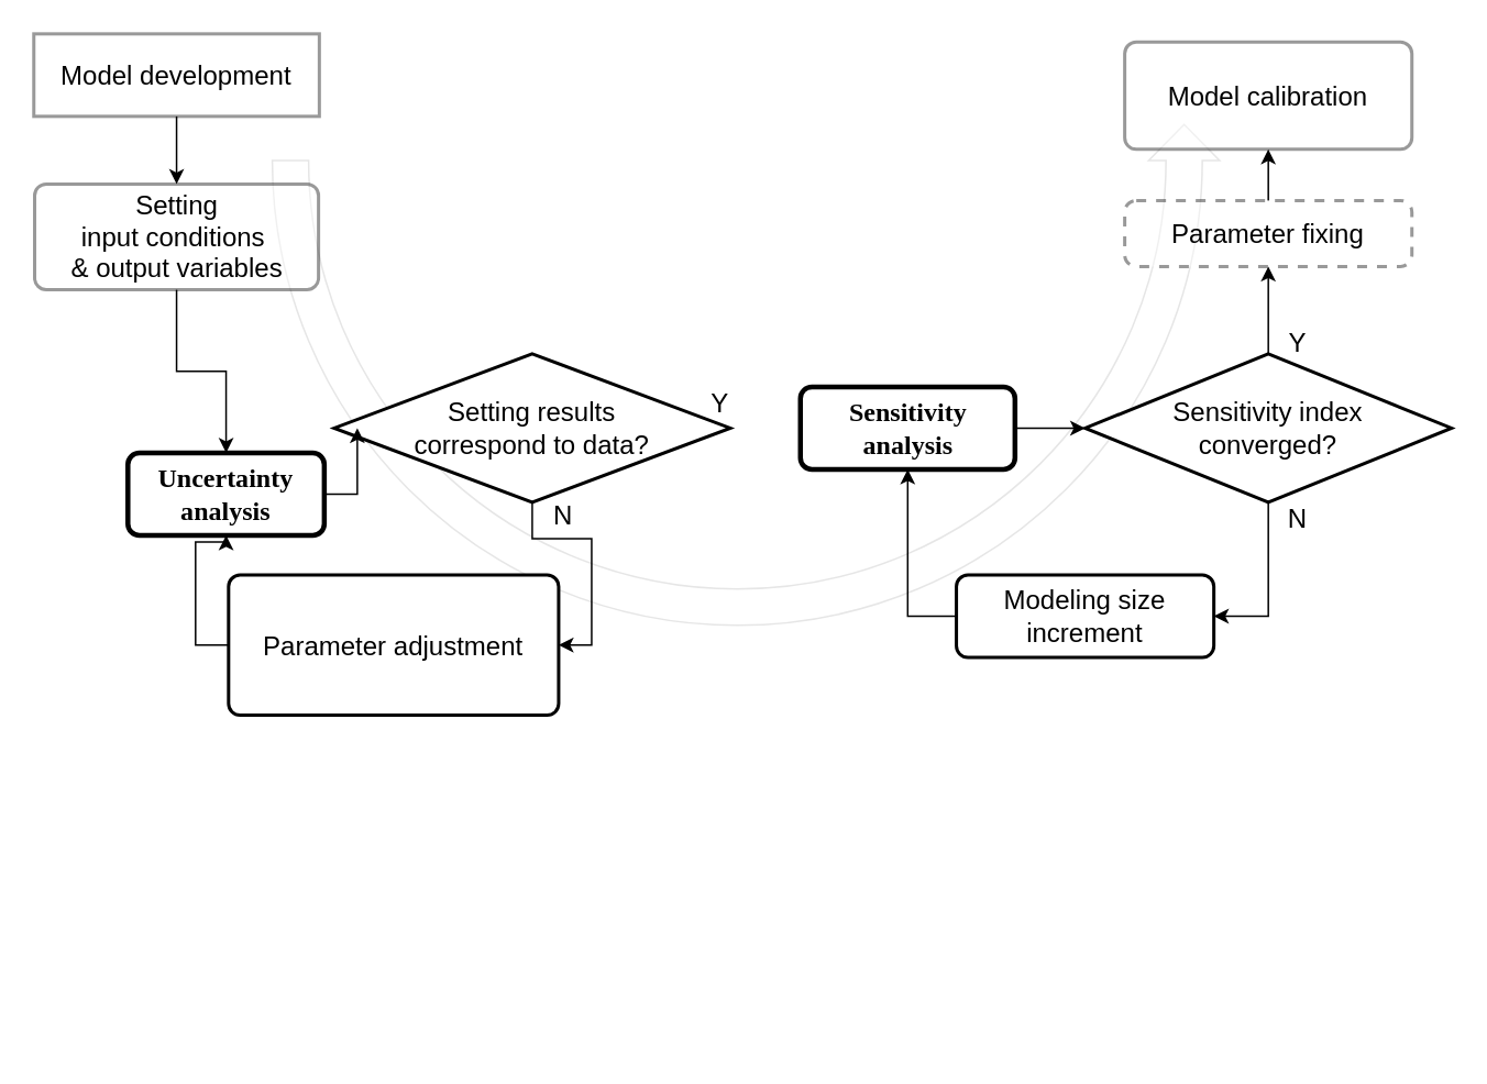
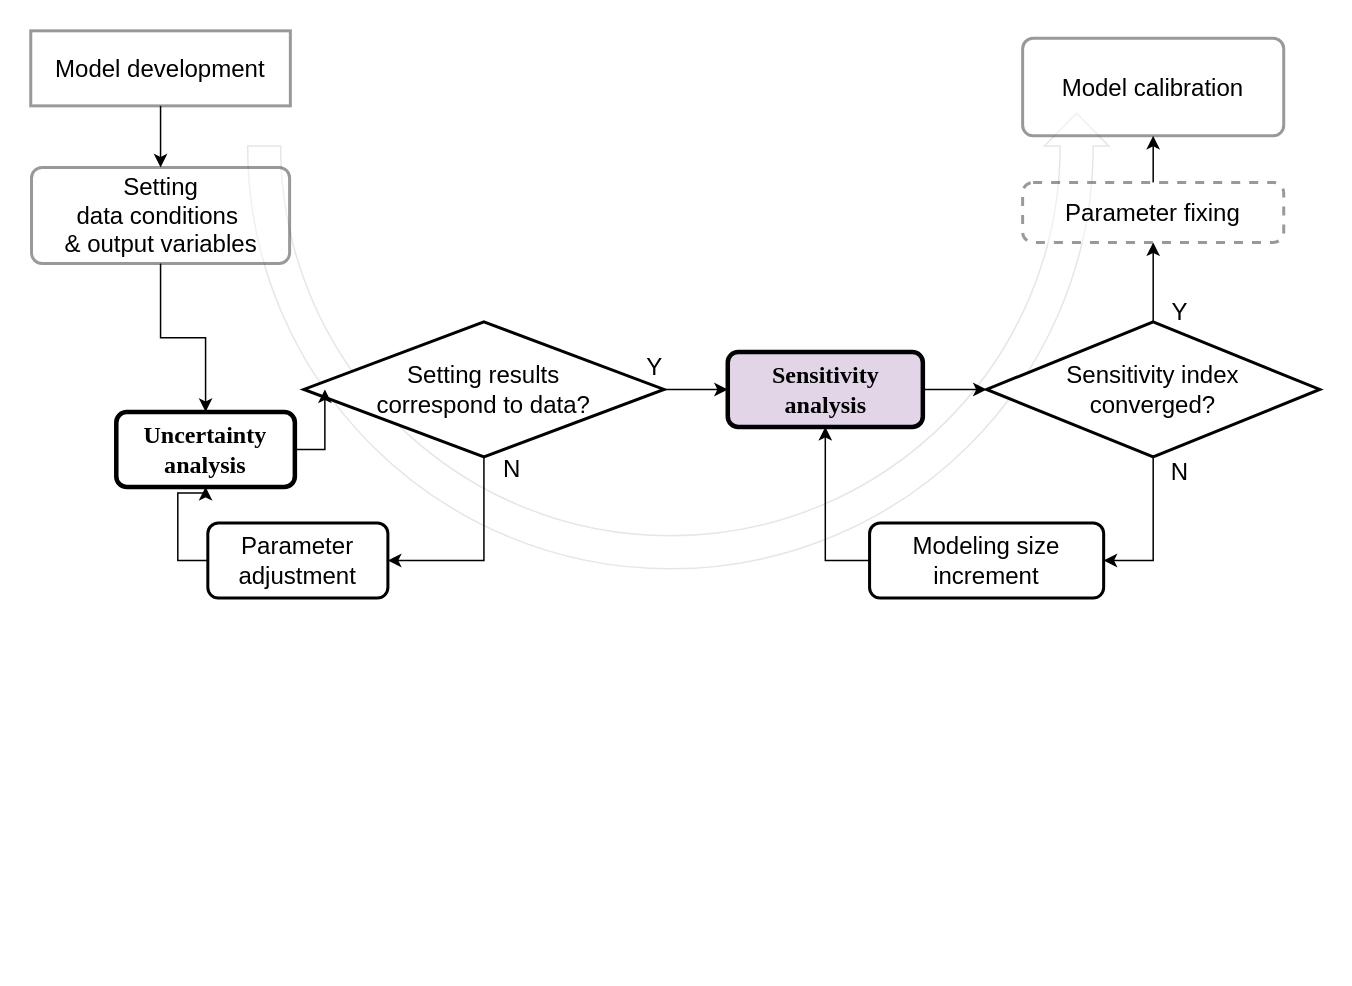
- <mxCell id="25" value="&lt;div style=&quot;font-size: 16px&quot;&gt;&lt;font style=&quot;font-size: 16px&quot;&gt;Setting &lt;br&gt;&lt;/font&gt;&lt;/div&gt;&lt;div style=&quot;font-size: 16px&quot;&gt;&lt;font style=&quot;font-size: 16px&quot;&gt;input conditions&amp;nbsp; &lt;br&gt;&lt;/font&gt;&lt;/div&gt;&lt;div style=&quot;font-size: 16px&quot;&gt;&lt;font style=&quot;font-size: 16px&quot;&gt;&amp;amp; output variables&lt;/font&gt;&lt;/div&gt;" style="rounded=1;whiteSpace=wrap;html=1;absoluteArcSize=1;arcSize=14;strokeWidth=2;opacity=40;" vertex="1" parent="1"><mxGeometry x="20.5" y="111" width="172" height="64" as="geometry" /></mxCell>
+ <mxCell id="25" value="&lt;div style=&quot;font-size: 16px&quot;&gt;&lt;font style=&quot;font-size: 16px&quot;&gt;Setting &lt;br&gt;&lt;/font&gt;&lt;/div&gt;&lt;div style=&quot;font-size: 16px&quot;&gt;&lt;font style=&quot;font-size: 16px&quot;&gt;data conditions&amp;nbsp; &lt;br&gt;&lt;/font&gt;&lt;/div&gt;&lt;div style=&quot;font-size: 16px&quot;&gt;&lt;font style=&quot;font-size: 16px&quot;&gt;&amp;amp; output variables&lt;/font&gt;&lt;/div&gt;" style="rounded=1;whiteSpace=wrap;html=1;absoluteArcSize=1;arcSize=14;strokeWidth=2;opacity=40;" vertex="1" parent="1"><mxGeometry x="20.5" y="111" width="172" height="64" as="geometry" /></mxCell>
+ <mxCell id="6" value="" style="edgeStyle=orthogonalEdgeStyle;rounded=0;orthogonalLoop=1;jettySize=auto;html=1;" edge="1" parent="1" source="7" target="9"><mxGeometry relative="1" as="geometry" /></mxCell>
- <mxCell id="9" value="&lt;font style=&quot;font-size: 16px&quot; face=&quot;Verdana&quot;&gt;&lt;b&gt;Sensitivity analysis&lt;/b&gt;&lt;/font&gt;" style="rounded=1;whiteSpace=wrap;html=1;absoluteArcSize=1;arcSize=14;strokeWidth=3;" parent="1" vertex="1"><mxGeometry x="484.5" y="234" width="130" height="50" as="geometry" /></mxCell>
+ <mxCell id="9" value="&lt;font style=&quot;font-size: 16px&quot; face=&quot;Verdana&quot;&gt;&lt;b&gt;Sensitivity analysis&lt;/b&gt;&lt;/font&gt;" style="rounded=1;whiteSpace=wrap;html=1;absoluteArcSize=1;arcSize=14;strokeWidth=3;fillColor=#e1d5e7;" parent="1" vertex="1"><mxGeometry x="484.5" y="234" width="130" height="50" as="geometry" /></mxCell>
- <mxCell id="11" value="&lt;font style=&quot;font-size: 16px&quot;&gt;Parameter adjustment&lt;/font&gt;" style="rounded=1;whiteSpace=wrap;html=1;absoluteArcSize=1;arcSize=14;strokeWidth=2;" parent="1" vertex="1"><mxGeometry x="138" y="348" width="200" height="85" as="geometry" /></mxCell>
+ <mxCell id="11" value="&lt;font style=&quot;font-size: 16px&quot;&gt;Parameter adjustment&lt;/font&gt;" style="rounded=1;whiteSpace=wrap;html=1;absoluteArcSize=1;arcSize=14;strokeWidth=2;" parent="1" vertex="1"><mxGeometry x="138" y="348" width="120" height="50" as="geometry" /></mxCell>
